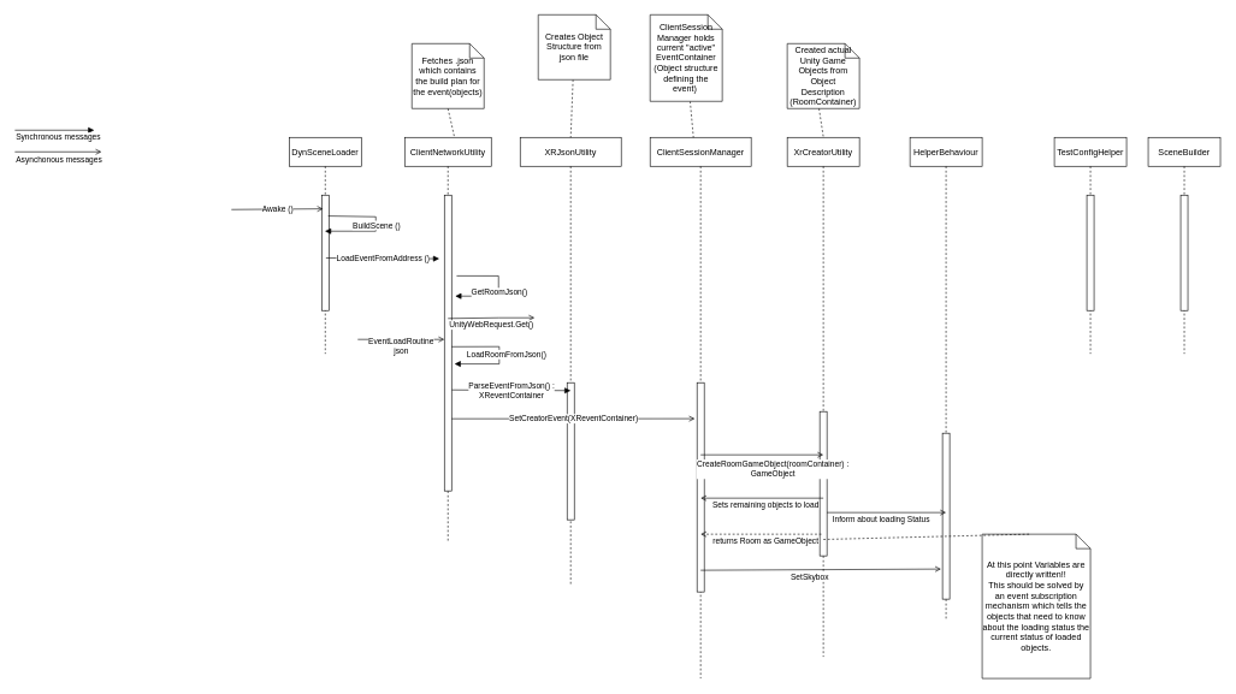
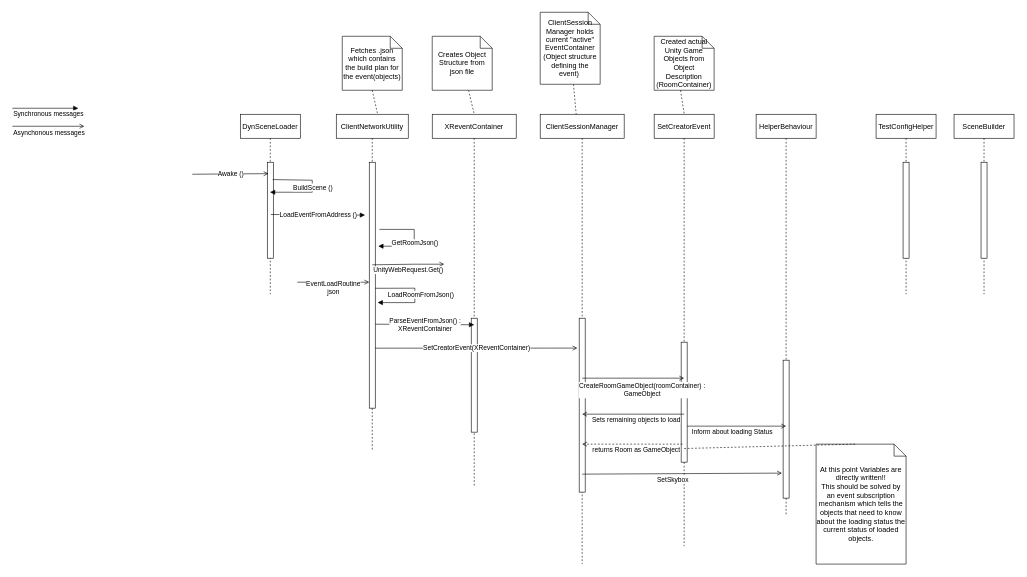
- <mxCell id="39" value="Creates Object Structure from json file " style="shape=note;size=20;whiteSpace=wrap;html=1;" vertex="1" parent="1"><mxGeometry x="745" y="20" width="100" height="90" as="geometry" /></mxCell>
+ <mxCell id="39" value="Creates Object Structure from json file " style="shape=note;size=20;whiteSpace=wrap;html=1;" vertex="1" parent="1"><mxGeometry x="720" y="60" width="100" height="90" as="geometry" /></mxCell>
- <mxCell id="2" value="XRJsonUtility" style="shape=umlLifeline;perimeter=lifelinePerimeter;container=1;collapsible=0;recursiveResize=0;rounded=0;shadow=0;strokeWidth=1;movable=0;resizable=0;rotatable=0;deletable=0;editable=0;connectable=0;" vertex="1" parent="1"><mxGeometry x="720" y="190" width="140" height="620" as="geometry" /></mxCell>
+ <mxCell id="2" value="XReventContainer" style="shape=umlLifeline;perimeter=lifelinePerimeter;container=1;collapsible=0;recursiveResize=0;rounded=0;shadow=0;strokeWidth=1;movable=0;resizable=0;rotatable=0;deletable=0;editable=0;connectable=0;" vertex="1" parent="1"><mxGeometry x="720" y="190" width="140" height="620" as="geometry" /></mxCell>
- <mxCell id="19" value="XrCreatorUtility" style="shape=umlLifeline;perimeter=lifelinePerimeter;container=1;collapsible=0;recursiveResize=0;rounded=0;shadow=0;strokeWidth=1;" parent="1" vertex="1"><mxGeometry x="1090" y="190" width="100" height="720" as="geometry" /></mxCell>
+ <mxCell id="19" value="SetCreatorEvent" style="shape=umlLifeline;perimeter=lifelinePerimeter;container=1;collapsible=0;recursiveResize=0;rounded=0;shadow=0;strokeWidth=1;" parent="1" vertex="1"><mxGeometry x="1090" y="190" width="100" height="720" as="geometry" /></mxCell>
